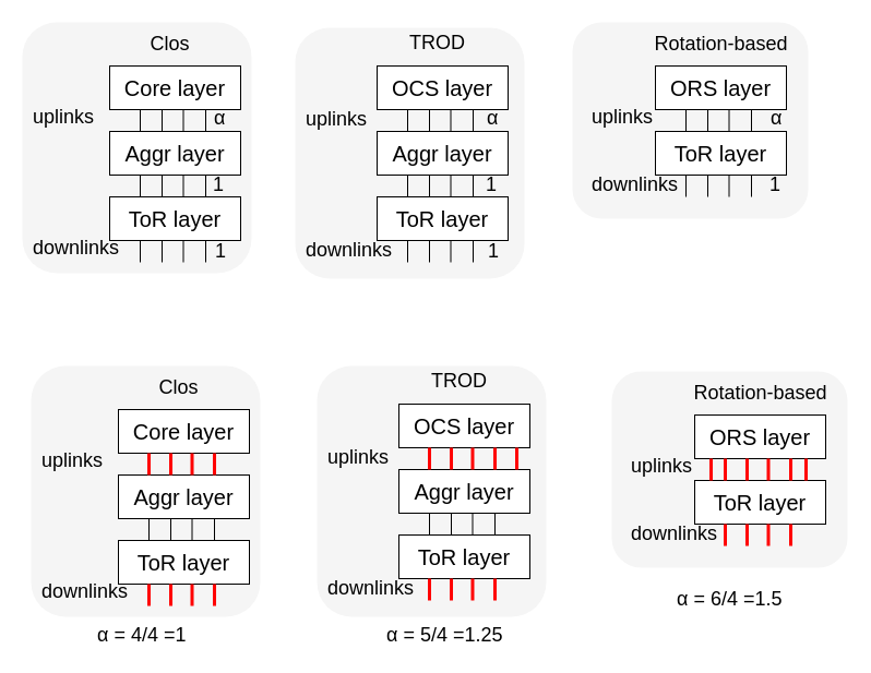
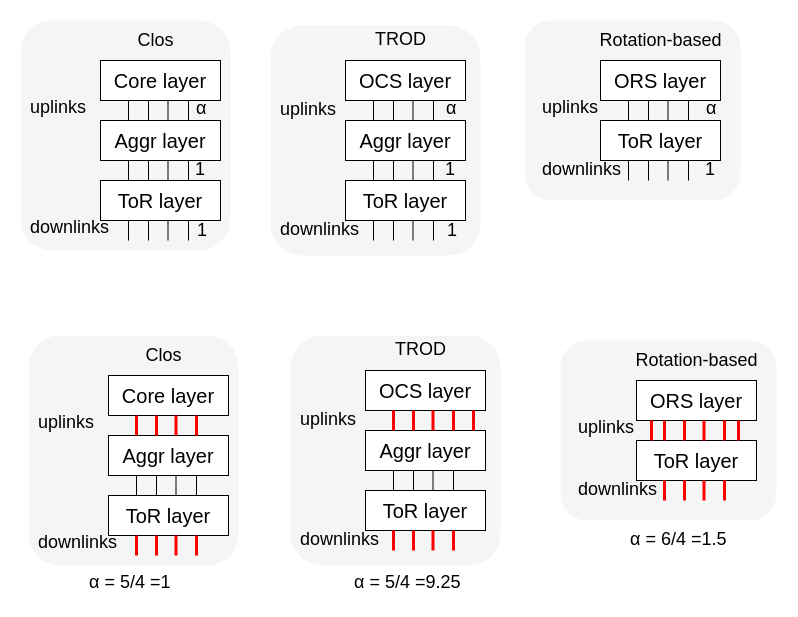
- <mxCell id="117" value="&lt;span style=&quot;font-size: 18px&quot;&gt;α = 6/4 =1.5&lt;/span&gt;" style="text;whiteSpace=wrap;html=1;" vertex="1" parent="1"><mxGeometry x="618" y="532" width="138" height="30" as="geometry" /></mxCell>
+ <mxCell id="117" value="&lt;span style=&quot;font-size: 18px&quot;&gt;α = 6/4 =1.5&lt;/span&gt;" style="text;whiteSpace=wrap;html=1;" vertex="1" parent="1"><mxGeometry x="628" y="522" width="138" height="30" as="geometry" /></mxCell>
- <mxCell id="81" value="&lt;span style=&quot;font-size: 18px&quot;&gt;α = 4/4 =1&lt;/span&gt;" style="text;whiteSpace=wrap;html=1;" vertex="1" parent="1"><mxGeometry x="87" y="565" width="106" height="30" as="geometry" /></mxCell>
+ <mxCell id="81" value="&lt;span style=&quot;font-size: 18px&quot;&gt;α = 5/4 =1&lt;/span&gt;" style="text;whiteSpace=wrap;html=1;" vertex="1" parent="1"><mxGeometry x="87" y="565" width="106" height="30" as="geometry" /></mxCell>
- <mxCell id="101" value="&lt;span style=&quot;font-size: 18px&quot;&gt;α = 5/4 =1.25&lt;/span&gt;" style="text;whiteSpace=wrap;html=1;" vertex="1" parent="1"><mxGeometry x="352" y="565" width="138" height="30" as="geometry" /></mxCell>
+ <mxCell id="101" value="&lt;span style=&quot;font-size: 18px&quot;&gt;α = 5/4 =9.25&lt;/span&gt;" style="text;whiteSpace=wrap;html=1;" vertex="1" parent="1"><mxGeometry x="352" y="565" width="138" height="30" as="geometry" /></mxCell>
